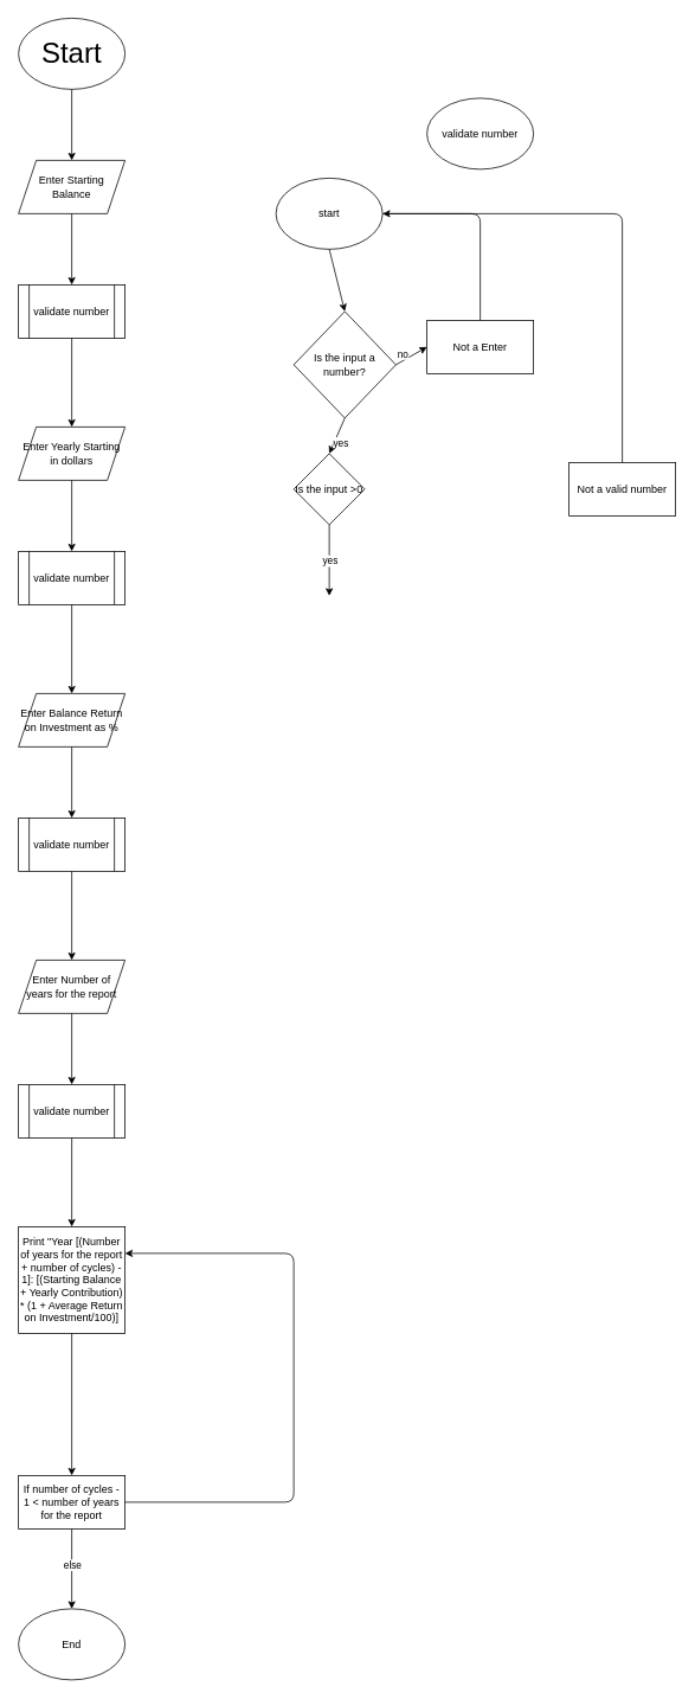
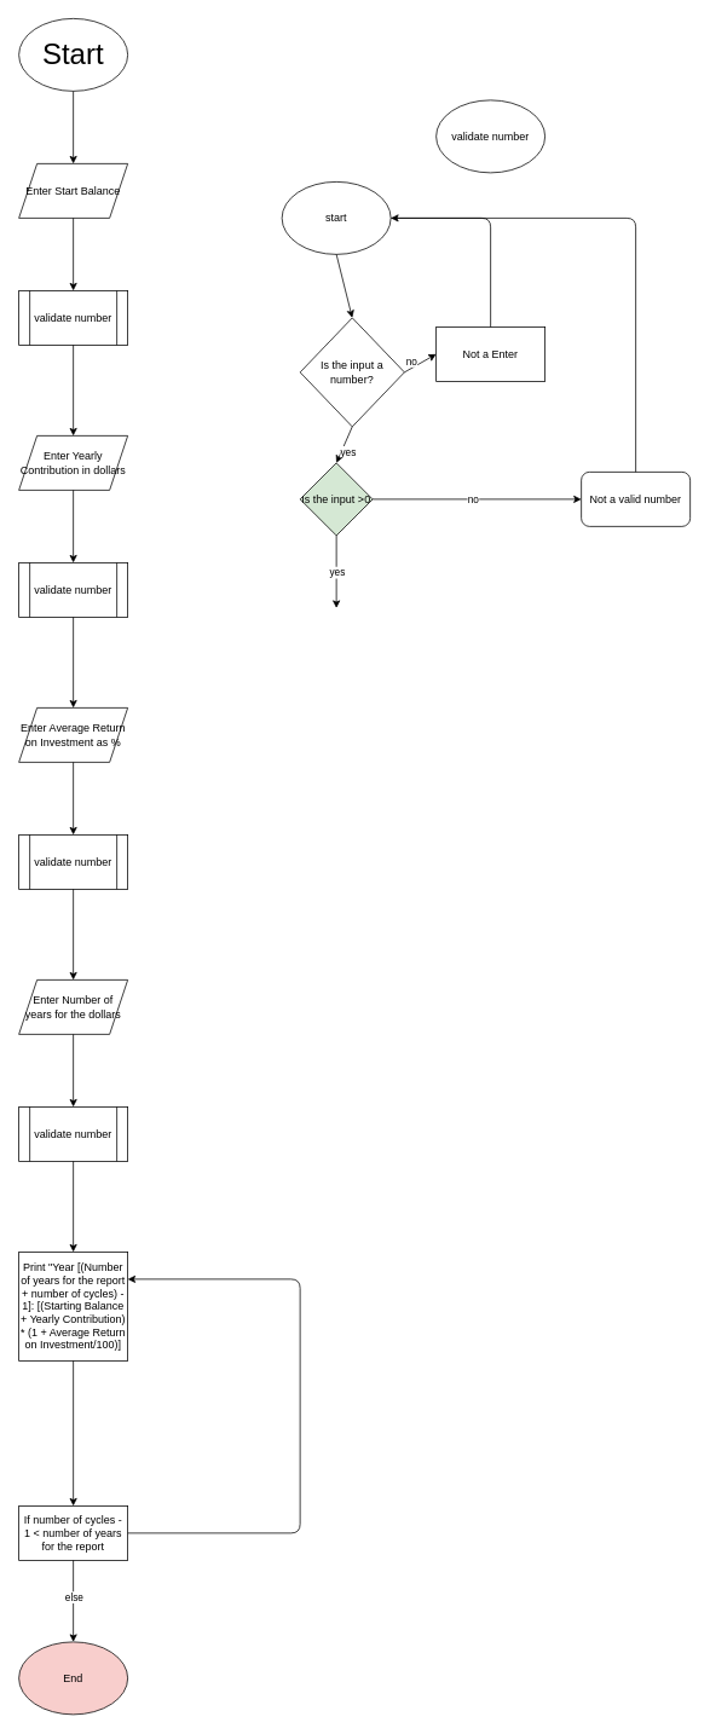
- <mxCell id="4" value="Enter Starting Balance" style="shape=parallelogram;perimeter=parallelogramPerimeter;whiteSpace=wrap;html=1;fixedSize=1;" vertex="1" parent="1"><mxGeometry x="20" y="180" width="120" height="60" as="geometry" /></mxCell>
+ <mxCell id="4" value="Enter Start Balance" style="shape=parallelogram;perimeter=parallelogramPerimeter;whiteSpace=wrap;html=1;fixedSize=1;" vertex="1" parent="1"><mxGeometry x="20" y="180" width="120" height="60" as="geometry" /></mxCell>
- <mxCell id="25" value="Enter Yearly Starting in dollars" style="shape=parallelogram;perimeter=parallelogramPerimeter;whiteSpace=wrap;html=1;fixedSize=1;" vertex="1" parent="1"><mxGeometry x="20" y="480" width="120" height="60" as="geometry" /></mxCell>
+ <mxCell id="25" value="Enter Yearly Contribution in dollars" style="shape=parallelogram;perimeter=parallelogramPerimeter;whiteSpace=wrap;html=1;fixedSize=1;" vertex="1" parent="1"><mxGeometry x="20" y="480" width="120" height="60" as="geometry" /></mxCell>
- <mxCell id="12" value="Is the input &amp;gt;0" style="rhombus;whiteSpace=wrap;html=1;" vertex="1" parent="1"><mxGeometry x="330" y="510" width="80" height="80" as="geometry" /></mxCell>
+ <mxCell id="12" value="Is the input &amp;gt;0" style="rhombus;whiteSpace=wrap;html=1;fillColor=#d5e8d4;" vertex="1" parent="1"><mxGeometry x="330" y="510" width="80" height="80" as="geometry" /></mxCell>
+ <mxCell id="13" value="" style="endArrow=classic;html=1;entryX=0;entryY=0.5;entryDx=0;entryDy=0;exitX=1;exitY=0.5;exitDx=0;exitDy=0;" edge="1" parent="1" source="12" target="15"><mxGeometry width="50" height="50" relative="1" as="geometry"><mxPoint x="440" y="530" as="sourcePoint" /><mxPoint x="640" y="550" as="targetPoint" /></mxGeometry></mxCell>
+ <mxCell id="14" value="no" style="edgeLabel;html=1;align=center;verticalAlign=middle;resizable=0;points=[];" vertex="1" connectable="0" parent="13"><mxGeometry x="-0.096" y="2" relative="1" as="geometry"><mxPoint x="6" y="2" as="offset" /></mxGeometry></mxCell>
- <mxCell id="15" value="Not a valid number" style="rounded=0;whiteSpace=wrap;html=1;" vertex="1" parent="1"><mxGeometry x="640" y="520" width="120" height="60" as="geometry" /></mxCell>
+ <mxCell id="15" value="Not a valid number" style="whiteSpace=wrap;html=1;rounded=1;" vertex="1" parent="1"><mxGeometry x="640" y="520" width="120" height="60" as="geometry" /></mxCell>
- <mxCell id="29" value="Enter Balance Return on Investment as %" style="shape=parallelogram;perimeter=parallelogramPerimeter;whiteSpace=wrap;html=1;fixedSize=1;" vertex="1" parent="1"><mxGeometry x="20" y="780" width="120" height="60" as="geometry" /></mxCell>
+ <mxCell id="29" value="Enter Average Return on Investment as %" style="shape=parallelogram;perimeter=parallelogramPerimeter;whiteSpace=wrap;html=1;fixedSize=1;" vertex="1" parent="1"><mxGeometry x="20" y="780" width="120" height="60" as="geometry" /></mxCell>
- <mxCell id="33" value="Enter Number of years for the report" style="shape=parallelogram;perimeter=parallelogramPerimeter;whiteSpace=wrap;html=1;fixedSize=1;" vertex="1" parent="1"><mxGeometry x="20" y="1080" width="120" height="60" as="geometry" /></mxCell>
+ <mxCell id="33" value="Enter Number of years for the dollars" style="shape=parallelogram;perimeter=parallelogramPerimeter;whiteSpace=wrap;html=1;fixedSize=1;" vertex="1" parent="1"><mxGeometry x="20" y="1080" width="120" height="60" as="geometry" /></mxCell>
- <mxCell id="43" value="End" style="ellipse;whiteSpace=wrap;html=1;" vertex="1" parent="1"><mxGeometry x="20" y="1810" width="120" height="80" as="geometry" /></mxCell>
+ <mxCell id="43" value="End" style="ellipse;whiteSpace=wrap;html=1;fillColor=#f8cecc;" vertex="1" parent="1"><mxGeometry x="20" y="1810" width="120" height="80" as="geometry" /></mxCell>
